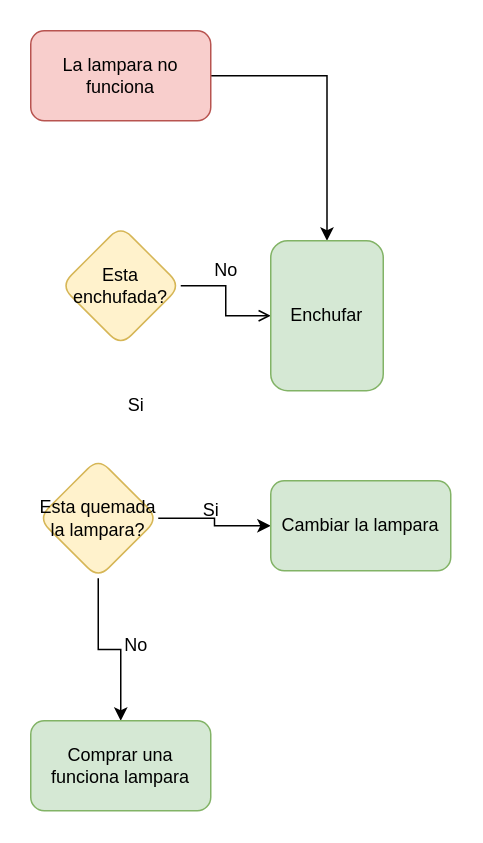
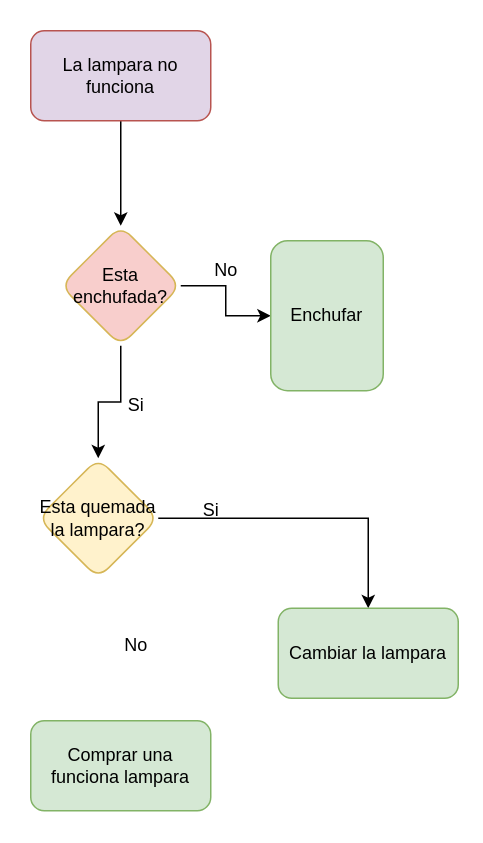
- <mxCell id="3" value="La lampara no funciona" style="rounded=1;whiteSpace=wrap;html=1;fillColor=#f8cecc;strokeColor=#b85450;" vertex="1" parent="1"><mxGeometry x="20" y="20" width="120" height="60" as="geometry" /></mxCell>
+ <mxCell id="3" value="La lampara no funciona" style="rounded=1;whiteSpace=wrap;html=1;fillColor=#e1d5e7;strokeColor=#b85450;" vertex="1" parent="1"><mxGeometry x="20" y="20" width="120" height="60" as="geometry" /></mxCell>
- <mxCell id="2" value="" style="edgeStyle=orthogonalEdgeStyle;rounded=0;orthogonalLoop=1;jettySize=auto;html=1;" edge="1" parent="1" source="3" target="7"><mxGeometry relative="1" as="geometry" /></mxCell>
+ <mxCell id="2" value="" style="edgeStyle=orthogonalEdgeStyle;rounded=0;orthogonalLoop=1;jettySize=auto;html=1;" edge="1" parent="1" source="3" target="6"><mxGeometry relative="1" as="geometry" /></mxCell>
- <mxCell id="6" value="Esta enchufada?" style="rhombus;whiteSpace=wrap;html=1;fillColor=#fff2cc;strokeColor=#d6b656;rounded=1;" vertex="1" parent="1"><mxGeometry x="40" y="150" width="80" height="80" as="geometry" /></mxCell>
+ <mxCell id="6" value="Esta enchufada?" style="rhombus;whiteSpace=wrap;html=1;fillColor=#f8cecc;strokeColor=#d6b656;rounded=1;" vertex="1" parent="1"><mxGeometry x="40" y="150" width="80" height="80" as="geometry" /></mxCell>
- <mxCell id="4" value="" style="edgeStyle=orthogonalEdgeStyle;rounded=0;orthogonalLoop=1;jettySize=auto;html=1;endArrow=open;" edge="1" parent="1" source="6" target="7"><mxGeometry relative="1" as="geometry" /></mxCell>
+ <mxCell id="4" value="" style="edgeStyle=orthogonalEdgeStyle;rounded=0;orthogonalLoop=1;jettySize=auto;html=1;" edge="1" parent="1" source="6" target="7"><mxGeometry relative="1" as="geometry" /></mxCell>
+ <mxCell id="5" value="" style="edgeStyle=orthogonalEdgeStyle;rounded=0;orthogonalLoop=1;jettySize=auto;html=1;" edge="1" parent="1" source="6" target="10"><mxGeometry relative="1" as="geometry" /></mxCell>
- <mxCell id="11" value="Cambiar la lampara" style="whiteSpace=wrap;html=1;fillColor=#d5e8d4;strokeColor=#82b366;rounded=1;" vertex="1" parent="1"><mxGeometry x="180" y="320" width="120" height="60" as="geometry" /></mxCell>
+ <mxCell id="11" value="Cambiar la lampara" style="whiteSpace=wrap;html=1;fillColor=#d5e8d4;strokeColor=#82b366;rounded=1;" vertex="1" parent="1"><mxGeometry x="185" y="405" width="120" height="60" as="geometry" /></mxCell>
- <mxCell id="9" value="" style="edgeStyle=orthogonalEdgeStyle;rounded=0;orthogonalLoop=1;jettySize=auto;html=1;" edge="1" parent="1" source="10" target="12"><mxGeometry relative="1" as="geometry" /></mxCell>
